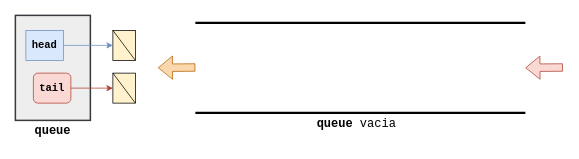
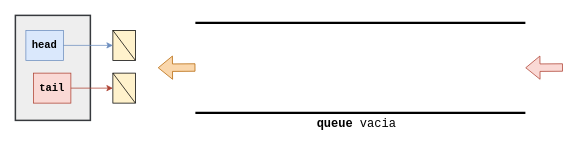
- <mxCell id="8" value="&lt;font style=&quot;font-size: 14px;&quot; face=&quot;Courier New&quot;&gt;&lt;b&gt;tail&lt;/b&gt;&lt;/font&gt;" style="whiteSpace=wrap;html=1;fillColor=#fad9d5;strokeColor=#ae4132;rounded=1;" parent="1" vertex="1"><mxGeometry x="44" y="97" width="50" height="40" as="geometry" /></mxCell>
+ <mxCell id="8" value="&lt;font style=&quot;font-size: 14px;&quot; face=&quot;Courier New&quot;&gt;&lt;b&gt;tail&lt;/b&gt;&lt;/font&gt;" style="rounded=0;whiteSpace=wrap;html=1;fillColor=#fad9d5;strokeColor=#ae4132;" parent="1" vertex="1"><mxGeometry x="44" y="97" width="50" height="40" as="geometry" /></mxCell>
- <mxCell id="7" value="&lt;font style=&quot;font-size: 16px;&quot; face=&quot;Courier New&quot;&gt;&lt;b&gt;queue&lt;/b&gt;&lt;/font&gt;" style="text;html=1;align=center;verticalAlign=middle;whiteSpace=wrap;rounded=0;" parent="1" vertex="1"><mxGeometry x="40" y="160" width="60" height="30" as="geometry" /></mxCell>
